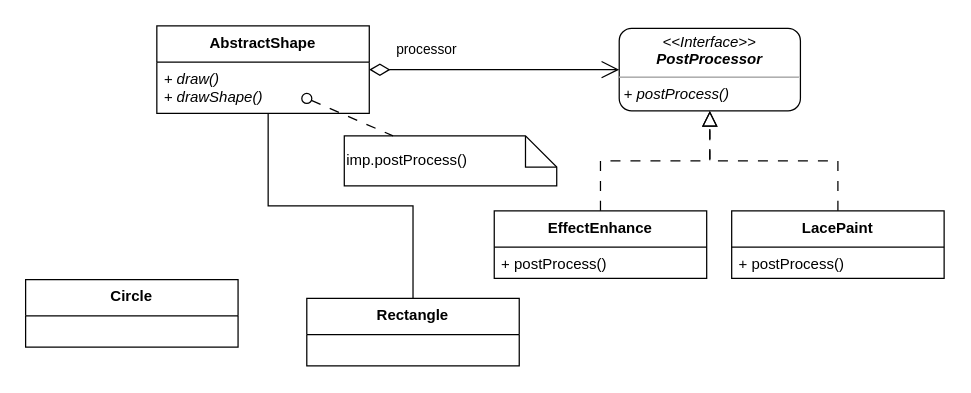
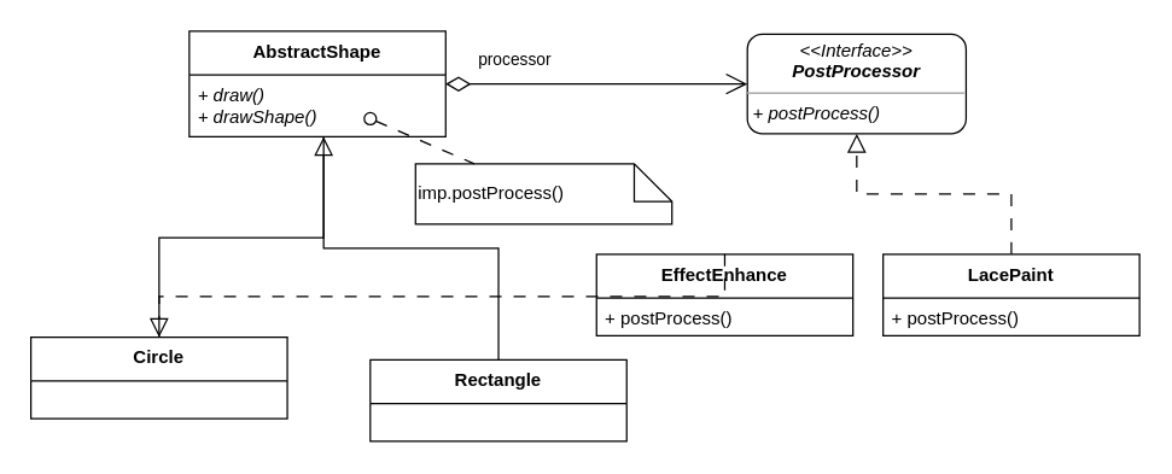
- <mxCell id="15" value="" style="endArrow=block;endSize=10;endFill=0;shadow=0;strokeWidth=1;rounded=0;edgeStyle=elbowEdgeStyle;elbow=vertical;dashed=1;dashPattern=8 8;labelBackgroundColor=none;fontColor=default;exitX=0.5;exitY=0;exitDx=0;exitDy=0;entryX=0.5;entryY=1;entryDx=0;entryDy=0;" edge="1" parent="1" source="4" target="7"><mxGeometry width="160" relative="1" as="geometry"><mxPoint x="700" y="178" as="sourcePoint" /><mxPoint x="555" y="88" as="targetPoint" /></mxGeometry></mxCell>
+ <mxCell id="15" value="" style="endArrow=block;endSize=10;endFill=0;shadow=0;strokeWidth=1;rounded=0;edgeStyle=elbowEdgeStyle;elbow=vertical;dashed=1;dashPattern=8 8;labelBackgroundColor=none;fontColor=default;exitX=0.5;exitY=0;exitDx=0;exitDy=0;" edge="1" parent="1" source="4" target="2"><mxGeometry width="160" relative="1" as="geometry"><mxPoint x="700" y="178" as="sourcePoint" /><mxPoint x="555" y="88" as="targetPoint" /></mxGeometry></mxCell>
+ <mxCell id="6" value="" style="endArrow=block;endSize=10;endFill=0;shadow=0;strokeWidth=1;rounded=0;edgeStyle=elbowEdgeStyle;elbow=vertical;labelBackgroundColor=none;fontColor=default;exitX=0.5;exitY=0;exitDx=0;exitDy=0;entryX=0.524;entryY=1;entryDx=0;entryDy=0;entryPerimeter=0;" edge="1" parent="1" source="2" target="17"><mxGeometry width="160" relative="1" as="geometry"><mxPoint x="195" y="148" as="sourcePoint" /><mxPoint x="202.5" y="85" as="targetPoint" /></mxGeometry></mxCell>
